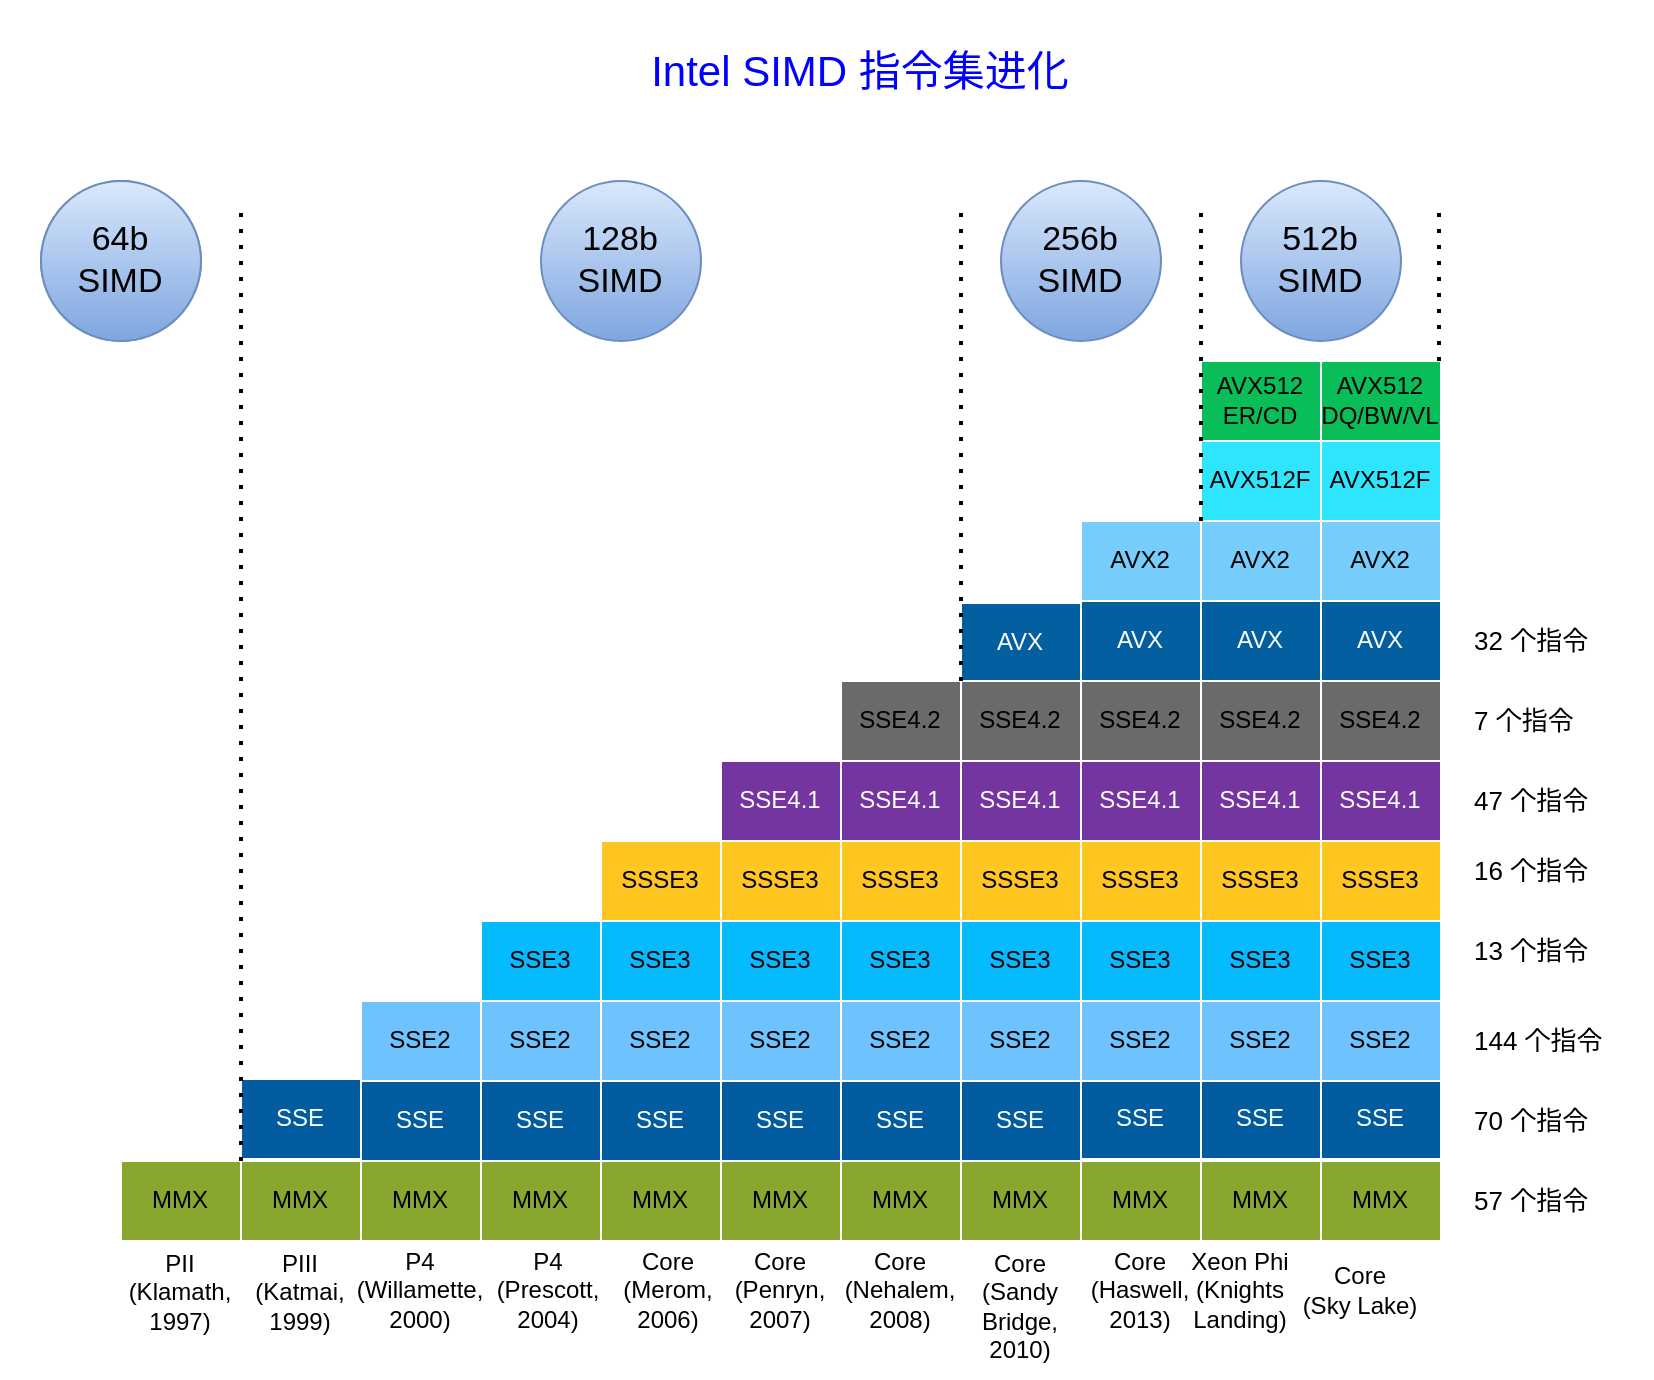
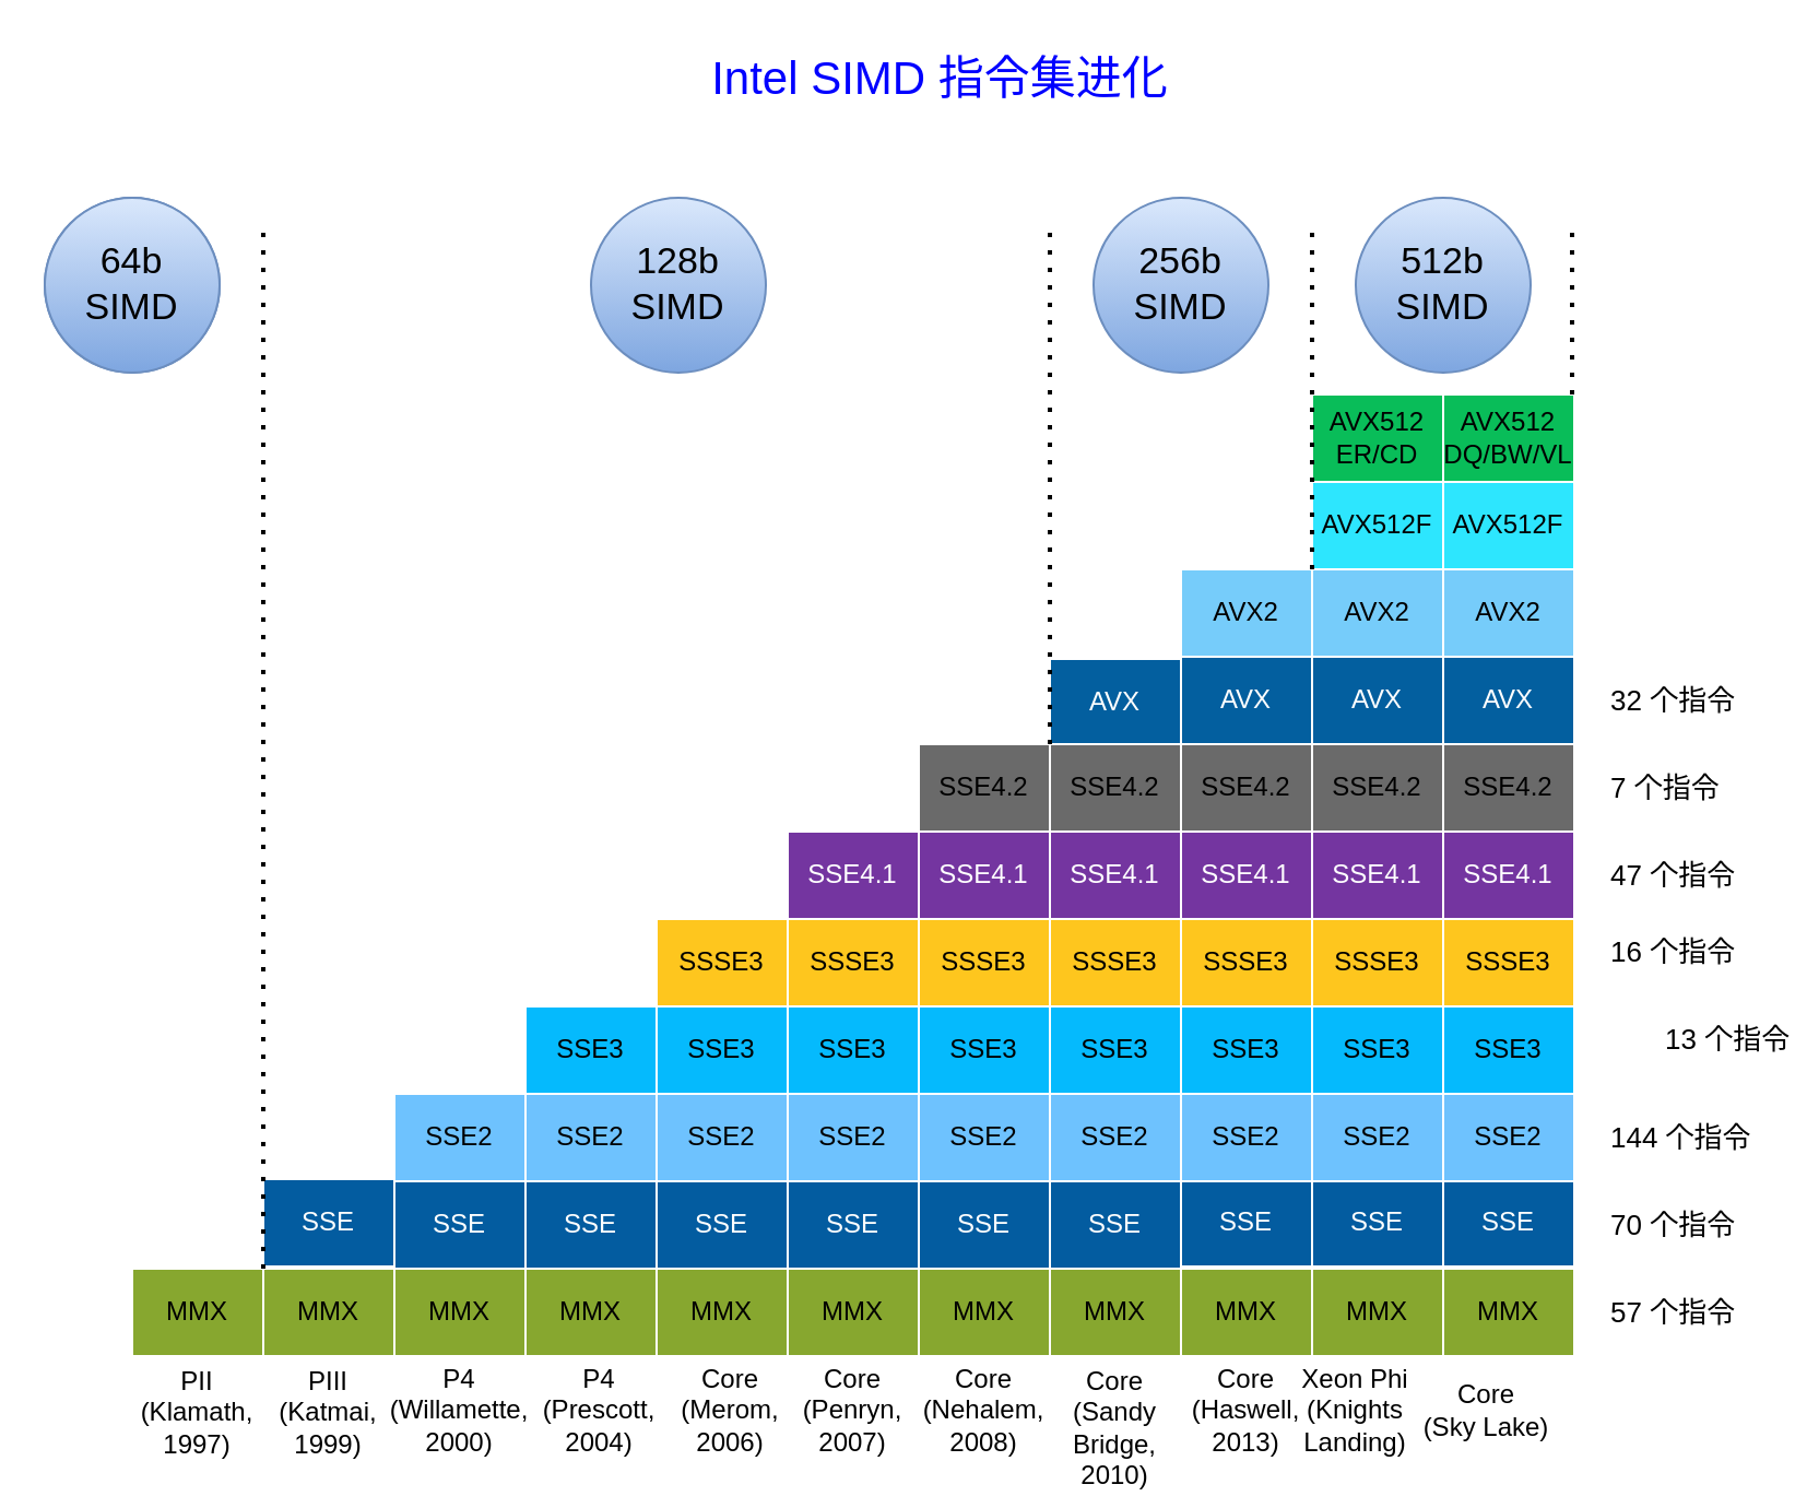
- <mxCell id="105" value="13 个指令" style="text;strokeColor=none;align=left;fillColor=none;html=1;verticalAlign=middle;whiteSpace=wrap;rounded=0;fontSize=13;" parent="1" vertex="1"><mxGeometry x="735" y="460" width="60" height="30" as="geometry" /></mxCell>
+ <mxCell id="105" value="13 个指令" style="text;strokeColor=none;align=left;fillColor=none;html=1;verticalAlign=middle;whiteSpace=wrap;rounded=0;fontSize=13;" parent="1" vertex="1"><mxGeometry x="760" y="460" width="60" height="30" as="geometry" /></mxCell>
